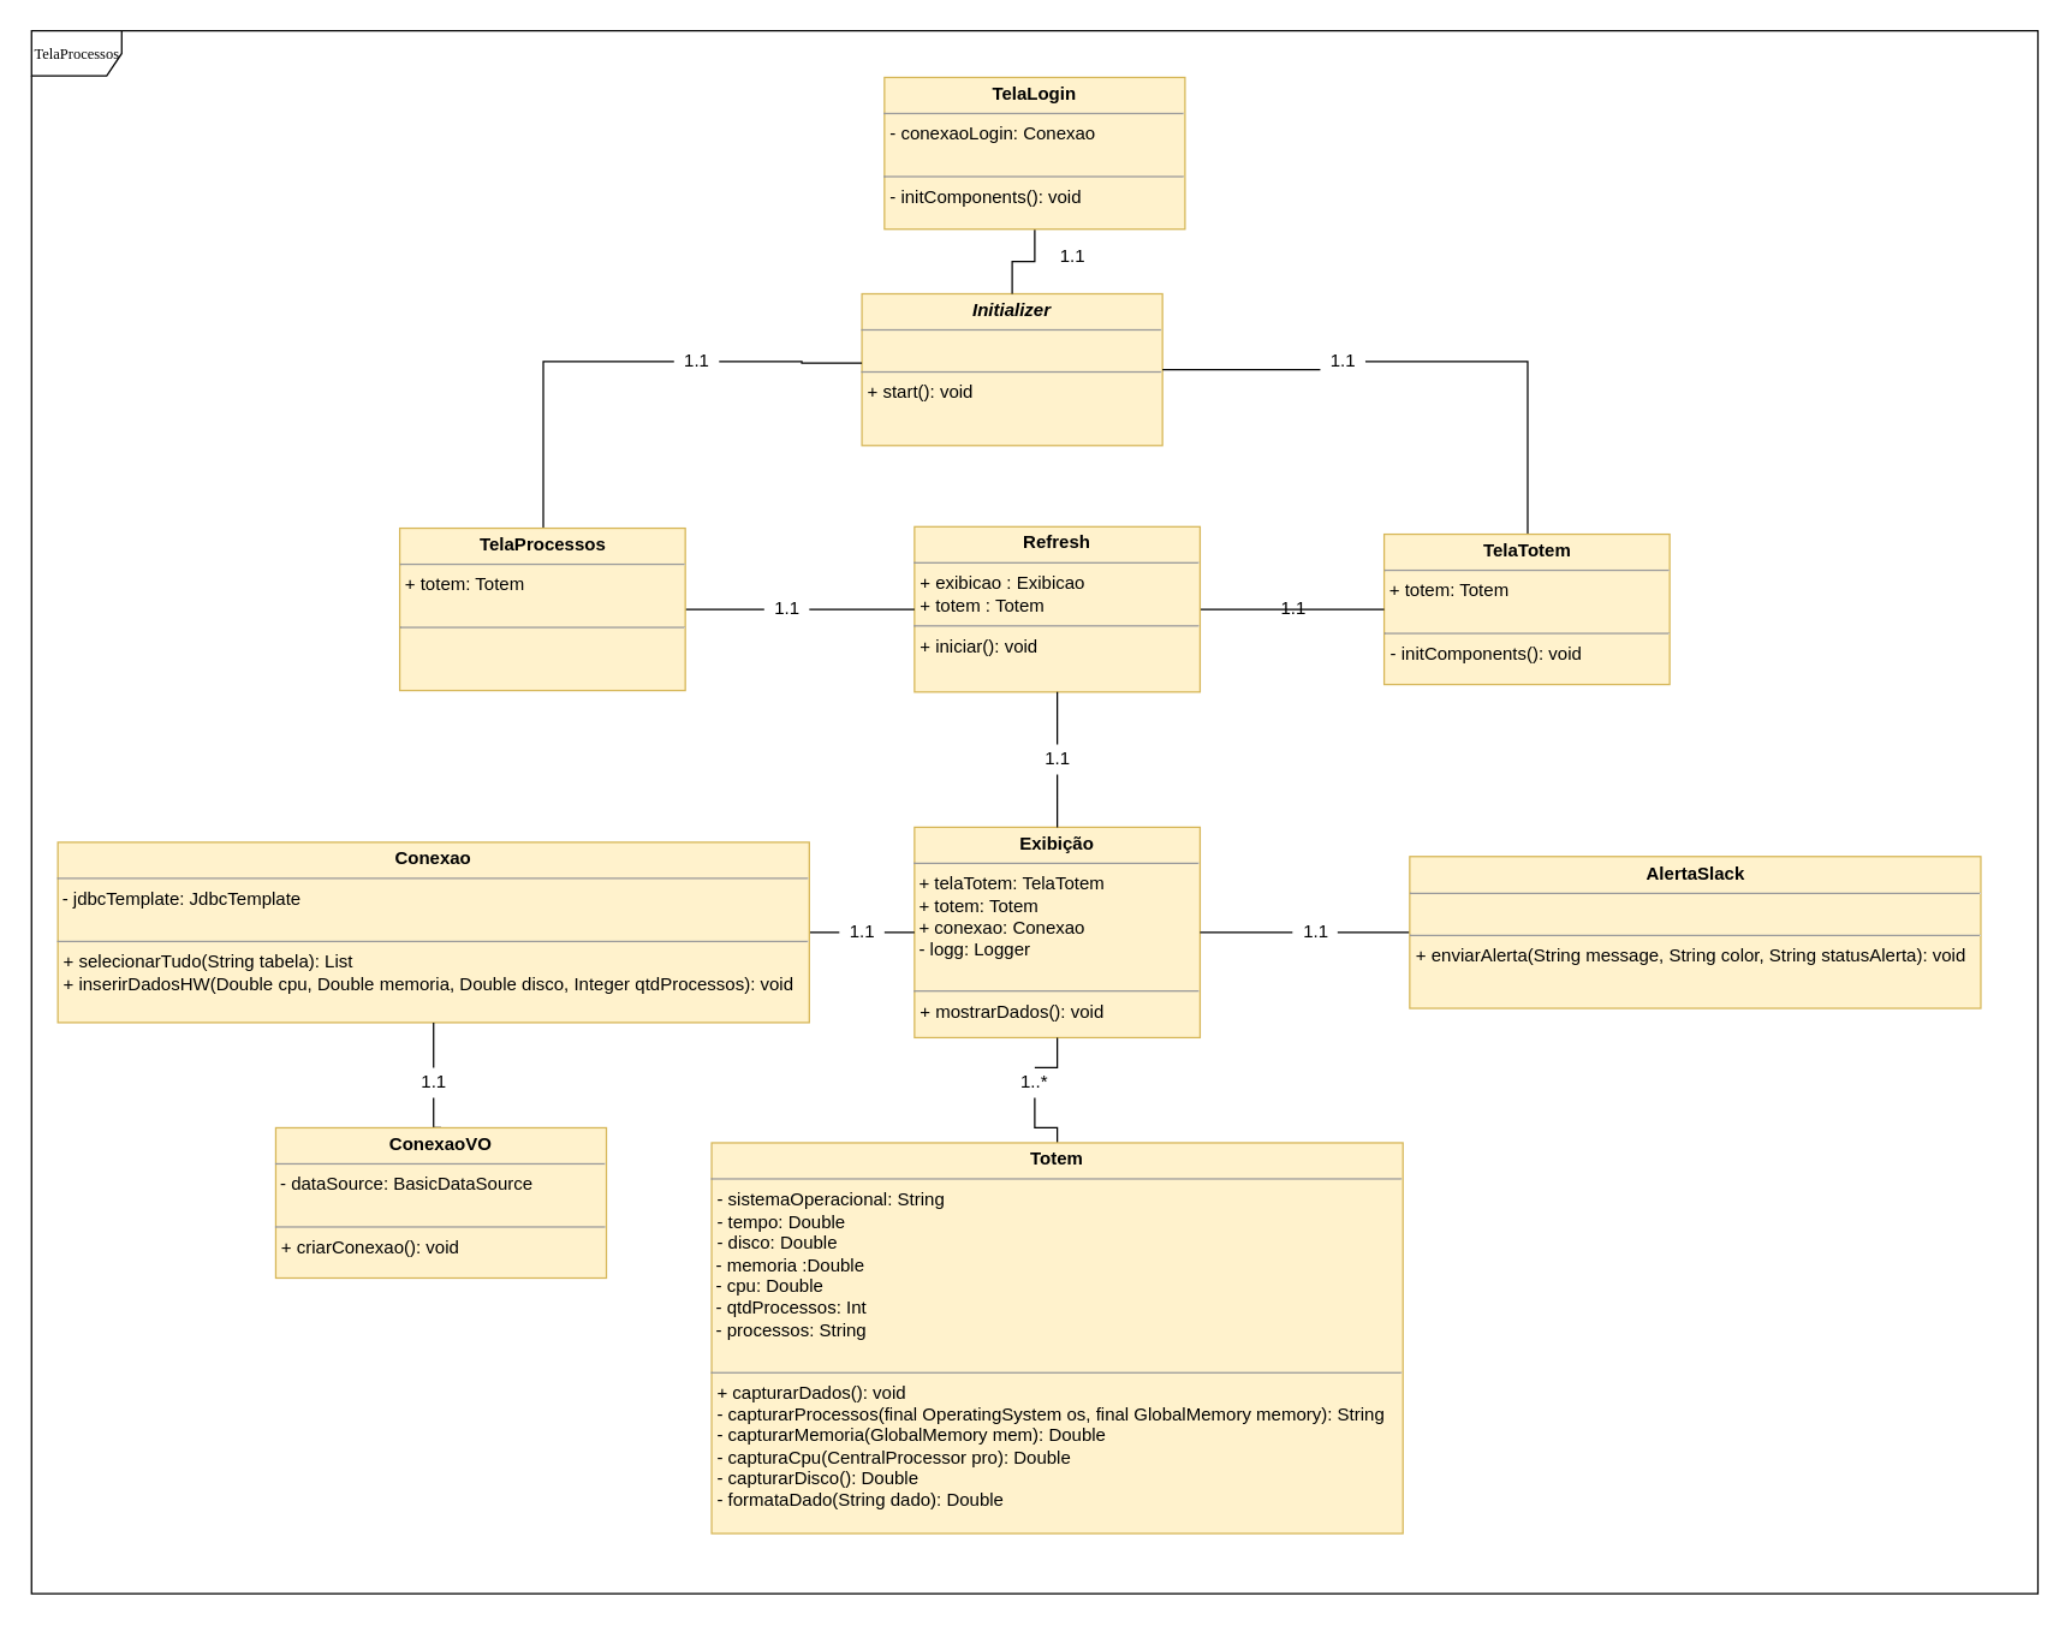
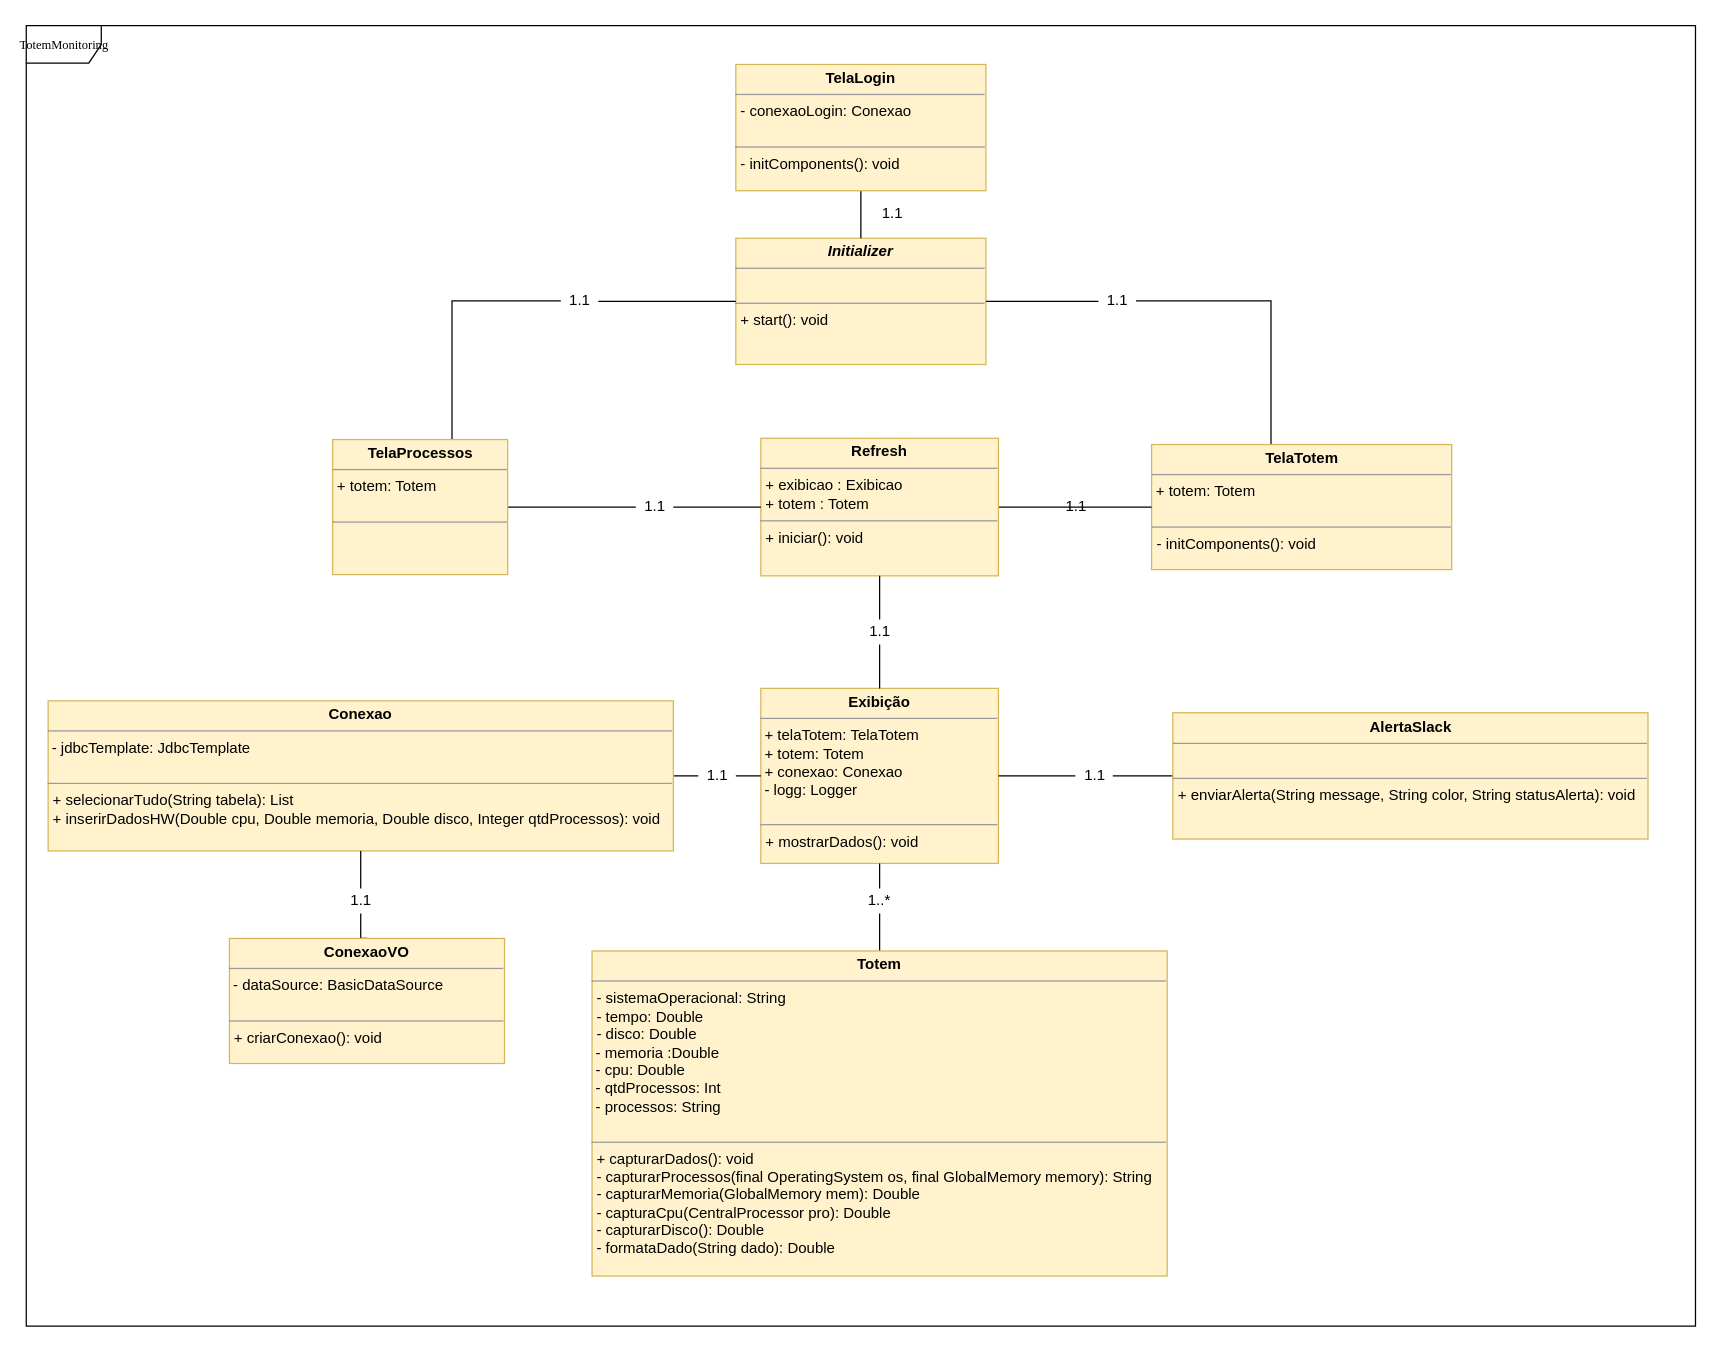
- <mxCell id="2" value="TelaProcessos" style="shape=umlFrame;whiteSpace=wrap;html=1;rounded=0;shadow=0;comic=0;labelBackgroundColor=none;strokeWidth=1;fontFamily=Verdana;fontSize=10;align=center;width=60;height=30;" parent="1" vertex="1"><mxGeometry x="20.5" y="20" width="1335" height="1040" as="geometry" /></mxCell>
+ <mxCell id="2" value="TotemMonitoring" style="shape=umlFrame;whiteSpace=wrap;html=1;rounded=0;shadow=0;comic=0;labelBackgroundColor=none;strokeWidth=1;fontFamily=Verdana;fontSize=10;align=center;width=60;height=30;" parent="1" vertex="1"><mxGeometry x="20.5" y="20" width="1335" height="1040" as="geometry" /></mxCell>
- <mxCell id="9" value="&lt;p style=&quot;margin: 0px ; margin-top: 4px ; text-align: center&quot;&gt;&lt;i&gt;&lt;b&gt;Initializer&lt;/b&gt;&lt;/i&gt;&lt;br&gt;&lt;/p&gt;&lt;hr size=&quot;1&quot;&gt;&lt;p style=&quot;margin: 0px ; margin-left: 4px&quot;&gt;&lt;br&gt;&lt;/p&gt;&lt;hr size=&quot;1&quot;&gt;&lt;p style=&quot;margin: 0px ; margin-left: 4px&quot;&gt;+ start(): void&lt;br&gt;&lt;br&gt;&lt;/p&gt;" style="verticalAlign=top;align=left;overflow=fill;fontSize=12;fontFamily=Helvetica;html=1;rounded=0;shadow=0;comic=0;labelBackgroundColor=none;strokeWidth=1;fillColor=#fff2cc;strokeColor=#d6b656;" parent="1" vertex="1"><mxGeometry x="573" y="195" width="200" height="101" as="geometry" /></mxCell>
+ <mxCell id="9" value="&lt;p style=&quot;margin: 0px ; margin-top: 4px ; text-align: center&quot;&gt;&lt;i&gt;&lt;b&gt;Initializer&lt;/b&gt;&lt;/i&gt;&lt;br&gt;&lt;/p&gt;&lt;hr size=&quot;1&quot;&gt;&lt;p style=&quot;margin: 0px ; margin-left: 4px&quot;&gt;&lt;br&gt;&lt;/p&gt;&lt;hr size=&quot;1&quot;&gt;&lt;p style=&quot;margin: 0px ; margin-left: 4px&quot;&gt;+ start(): void&lt;br&gt;&lt;br&gt;&lt;/p&gt;" style="verticalAlign=top;align=left;overflow=fill;fontSize=12;fontFamily=Helvetica;html=1;rounded=0;shadow=0;comic=0;labelBackgroundColor=none;strokeWidth=1;fillColor=#fff2cc;strokeColor=#d6b656;" parent="1" vertex="1"><mxGeometry x="588" y="190" width="200" height="101" as="geometry" /></mxCell>
- <mxCell id="16" value="&lt;p style=&quot;margin: 0px ; margin-top: 4px ; text-align: center&quot;&gt;&lt;b&gt;TelaProcessos&lt;/b&gt;&lt;/p&gt;&lt;hr size=&quot;1&quot;&gt;&lt;span style=&quot;white-space: normal&quot;&gt;&amp;nbsp;+ totem: Totem&lt;br&gt;&lt;/span&gt;&lt;p style=&quot;margin: 0px ; margin-left: 4px&quot;&gt;&lt;br&gt;&lt;/p&gt;&lt;hr size=&quot;1&quot;&gt;&lt;p style=&quot;margin: 0px ; margin-left: 4px&quot;&gt;&lt;br&gt;&lt;/p&gt;" style="verticalAlign=top;align=left;overflow=fill;fontSize=12;fontFamily=Helvetica;html=1;rounded=0;shadow=0;comic=0;labelBackgroundColor=none;strokeWidth=1;fillColor=#fff2cc;strokeColor=#d6b656;" parent="1" vertex="1"><mxGeometry x="265.5" y="351" width="190" height="108" as="geometry" /></mxCell>
+ <mxCell id="16" value="&lt;p style=&quot;margin: 0px ; margin-top: 4px ; text-align: center&quot;&gt;&lt;b&gt;TelaProcessos&lt;/b&gt;&lt;/p&gt;&lt;hr size=&quot;1&quot;&gt;&lt;span style=&quot;white-space: normal&quot;&gt;&amp;nbsp;+ totem: Totem&lt;br&gt;&lt;/span&gt;&lt;p style=&quot;margin: 0px ; margin-left: 4px&quot;&gt;&lt;br&gt;&lt;/p&gt;&lt;hr size=&quot;1&quot;&gt;&lt;p style=&quot;margin: 0px ; margin-left: 4px&quot;&gt;&lt;br&gt;&lt;/p&gt;" style="verticalAlign=top;align=left;overflow=fill;fontSize=12;fontFamily=Helvetica;html=1;rounded=0;shadow=0;comic=0;labelBackgroundColor=none;strokeWidth=1;fillColor=#fff2cc;strokeColor=#d6b656;" parent="1" vertex="1"><mxGeometry x="265.5" y="351" width="140" height="108" as="geometry" /></mxCell>
- <mxCell id="11" value="&lt;p style=&quot;margin: 0px ; margin-top: 4px ; text-align: center&quot;&gt;&lt;b&gt;TelaTotem&lt;/b&gt;&lt;/p&gt;&lt;hr size=&quot;1&quot;&gt;&lt;span style=&quot;white-space: normal&quot;&gt;&amp;nbsp;+ totem: Totem&lt;/span&gt;&lt;p style=&quot;margin: 0px ; margin-left: 4px&quot;&gt;&lt;br&gt;&lt;/p&gt;&lt;hr size=&quot;1&quot;&gt;&lt;p style=&quot;margin: 0px ; margin-left: 4px&quot;&gt;- initComponents(): void&lt;/p&gt;&lt;p style=&quot;margin: 0px ; margin-left: 4px&quot;&gt;&lt;br&gt;&lt;/p&gt;" style="verticalAlign=top;align=left;overflow=fill;fontSize=12;fontFamily=Helvetica;html=1;rounded=0;shadow=0;comic=0;labelBackgroundColor=none;strokeWidth=1;fillColor=#fff2cc;strokeColor=#d6b656;" parent="1" vertex="1"><mxGeometry x="920.5" y="355" width="190" height="100" as="geometry" /></mxCell>
+ <mxCell id="11" value="&lt;p style=&quot;margin: 0px ; margin-top: 4px ; text-align: center&quot;&gt;&lt;b&gt;TelaTotem&lt;/b&gt;&lt;/p&gt;&lt;hr size=&quot;1&quot;&gt;&lt;span style=&quot;white-space: normal&quot;&gt;&amp;nbsp;+ totem: Totem&lt;/span&gt;&lt;p style=&quot;margin: 0px ; margin-left: 4px&quot;&gt;&lt;br&gt;&lt;/p&gt;&lt;hr size=&quot;1&quot;&gt;&lt;p style=&quot;margin: 0px ; margin-left: 4px&quot;&gt;- initComponents(): void&lt;/p&gt;&lt;p style=&quot;margin: 0px ; margin-left: 4px&quot;&gt;&lt;br&gt;&lt;/p&gt;" style="verticalAlign=top;align=left;overflow=fill;fontSize=12;fontFamily=Helvetica;html=1;rounded=0;shadow=0;comic=0;labelBackgroundColor=none;strokeWidth=1;fillColor=#fff2cc;strokeColor=#d6b656;" parent="1" vertex="1"><mxGeometry x="920.5" y="355" width="240" height="100" as="geometry" /></mxCell>
- <mxCell id="28" value="1..*" style="text;html=1;strokeColor=none;fillColor=none;align=center;verticalAlign=middle;whiteSpace=wrap;rounded=0;shadow=0;comic=0;" vertex="1" parent="1"><mxGeometry x="668" y="710" width="40" height="20" as="geometry" /></mxCell>
+ <mxCell id="28" value="1..*" style="text;html=1;strokeColor=none;fillColor=none;align=center;verticalAlign=middle;whiteSpace=wrap;rounded=0;shadow=0;comic=0;" vertex="1" parent="1"><mxGeometry x="683" y="710" width="40" height="20" as="geometry" /></mxCell>
